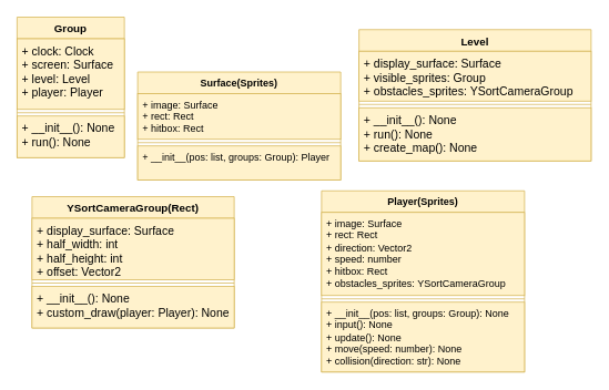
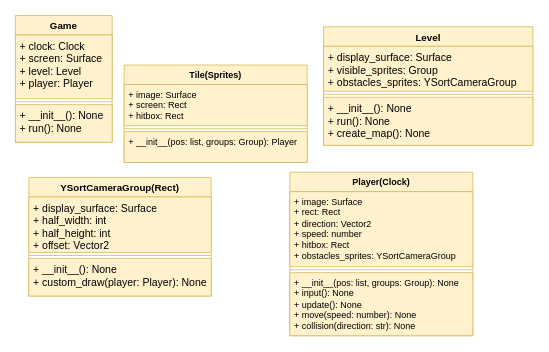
- <mxCell id="2" value="Group" style="swimlane;fontStyle=1;align=center;verticalAlign=top;childLayout=stackLayout;horizontal=1;startSize=26;horizontalStack=0;resizeParent=1;resizeParentMax=0;resizeLast=0;collapsible=1;marginBottom=0;whiteSpace=wrap;html=1;fontSize=13;labelBackgroundColor=none;labelBorderColor=none;fillColor=#fff2cc;strokeColor=#d6b656;" vertex="1" parent="1"><mxGeometry x="20" y="20" width="129" height="169" as="geometry"><mxRectangle x="222" y="34" width="70" height="30" as="alternateBounds" /></mxGeometry></mxCell>
+ <mxCell id="2" value="Game" style="swimlane;fontStyle=1;align=center;verticalAlign=top;childLayout=stackLayout;horizontal=1;startSize=26;horizontalStack=0;resizeParent=1;resizeParentMax=0;resizeLast=0;collapsible=1;marginBottom=0;whiteSpace=wrap;html=1;fontSize=13;labelBackgroundColor=none;labelBorderColor=none;fillColor=#fff2cc;strokeColor=#d6b656;" vertex="1" parent="1"><mxGeometry x="20" y="20" width="129" height="169" as="geometry"><mxRectangle x="222" y="34" width="70" height="30" as="alternateBounds" /></mxGeometry></mxCell>
- <mxCell id="10" value="Surface(Sprites)" style="swimlane;fontStyle=1;align=center;verticalAlign=top;childLayout=stackLayout;horizontal=1;startSize=26;horizontalStack=0;resizeParent=1;resizeParentMax=0;resizeLast=0;collapsible=1;marginBottom=0;whiteSpace=wrap;html=1;fillColor=#fff2cc;strokeColor=#d6b656;" vertex="1" parent="1"><mxGeometry x="165" y="86" width="244" height="130" as="geometry" /></mxCell>
+ <mxCell id="10" value="Tile(Sprites)" style="swimlane;fontStyle=1;align=center;verticalAlign=top;childLayout=stackLayout;horizontal=1;startSize=26;horizontalStack=0;resizeParent=1;resizeParentMax=0;resizeLast=0;collapsible=1;marginBottom=0;whiteSpace=wrap;html=1;fillColor=#fff2cc;strokeColor=#d6b656;" vertex="1" parent="1"><mxGeometry x="165" y="86" width="244" height="130" as="geometry" /></mxCell>
- <mxCell id="11" value="+ image: Surface&lt;br&gt;+ rect: Rect&lt;br&gt;+ hitbox: Rect" style="text;strokeColor=#d6b656;fillColor=#fff2cc;align=left;verticalAlign=top;spacingLeft=4;spacingRight=4;overflow=hidden;rotatable=0;points=[[0,0.5],[1,0.5]];portConstraint=eastwest;whiteSpace=wrap;html=1;" vertex="1" parent="10"><mxGeometry y="26" width="244" height="55" as="geometry" /></mxCell>
+ <mxCell id="11" value="+ image: Surface&lt;br&gt;+ screen: Rect&lt;br&gt;+ hitbox: Rect" style="text;strokeColor=#d6b656;fillColor=#fff2cc;align=left;verticalAlign=top;spacingLeft=4;spacingRight=4;overflow=hidden;rotatable=0;points=[[0,0.5],[1,0.5]];portConstraint=eastwest;whiteSpace=wrap;html=1;" vertex="1" parent="10"><mxGeometry y="26" width="244" height="55" as="geometry" /></mxCell>
- <mxCell id="14" value="Player(Sprites)" style="swimlane;fontStyle=1;align=center;verticalAlign=top;childLayout=stackLayout;horizontal=1;startSize=26;horizontalStack=0;resizeParent=1;resizeParentMax=0;resizeLast=0;collapsible=1;marginBottom=0;whiteSpace=wrap;html=1;fillColor=#fff2cc;strokeColor=#d6b656;" vertex="1" parent="1"><mxGeometry x="386" y="229" width="244" height="218" as="geometry" /></mxCell>
+ <mxCell id="14" value="Player(Clock)" style="swimlane;fontStyle=1;align=center;verticalAlign=top;childLayout=stackLayout;horizontal=1;startSize=26;horizontalStack=0;resizeParent=1;resizeParentMax=0;resizeLast=0;collapsible=1;marginBottom=0;whiteSpace=wrap;html=1;fillColor=#fff2cc;strokeColor=#d6b656;" vertex="1" parent="1"><mxGeometry x="386" y="229" width="244" height="218" as="geometry" /></mxCell>
